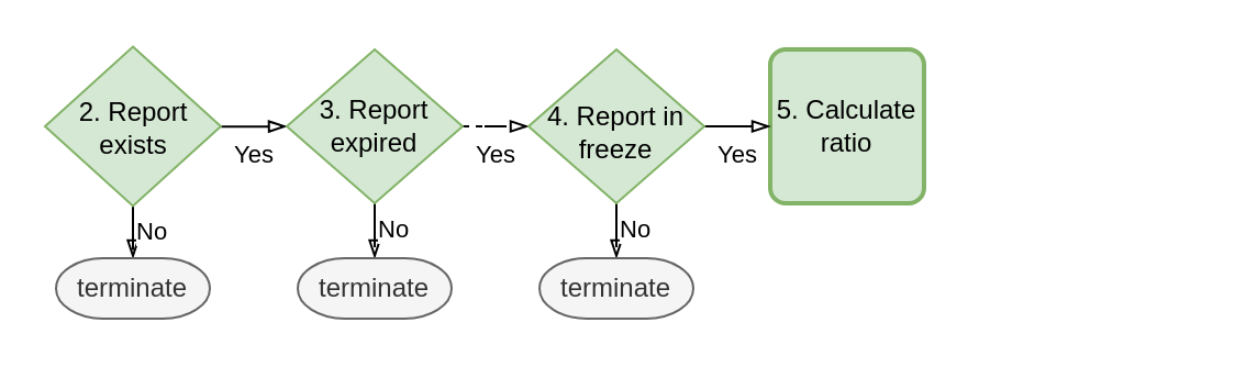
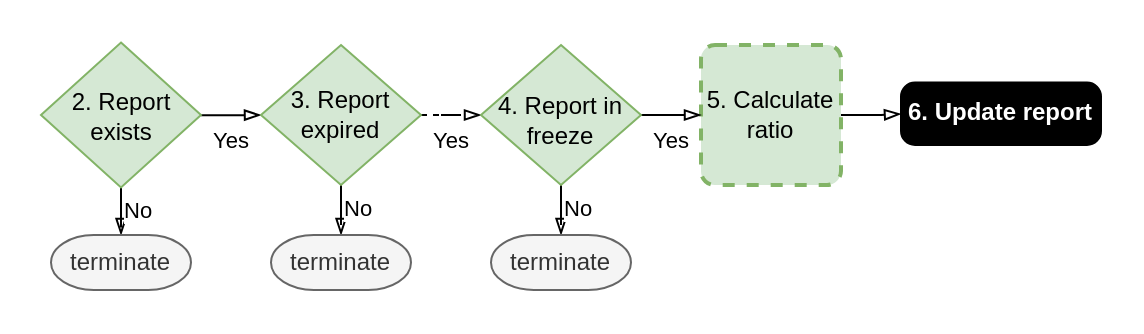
+ <mxCell id="9" value="6. Update report" style="rounded=1;whiteSpace=wrap;html=1;absoluteArcSize=1;arcSize=14;strokeWidth=1;fillColor=#000000;fontColor=#FFFFFF;fontStyle=1" parent="1" vertex="1"><mxGeometry x="450" y="40.75" width="100" height="31.25" as="geometry" /></mxCell>
- <mxCell id="12" value="5. Calculate ratio" style="rounded=1;whiteSpace=wrap;html=1;absoluteArcSize=1;arcSize=14;strokeWidth=2;strokeColor=#82b366;fillColor=#d5e8d4;" vertex="1" parent="1"><mxGeometry x="350" y="22" width="70" height="70" as="geometry" /></mxCell>
+ <mxCell id="12" value="5. Calculate ratio" style="rounded=1;whiteSpace=wrap;html=1;absoluteArcSize=1;arcSize=14;strokeWidth=2;strokeColor=#82b366;fillColor=#d5e8d4;dashed=1;" vertex="1" parent="1"><mxGeometry x="350" y="22" width="70" height="70" as="geometry" /></mxCell>
+ <mxCell id="11" style="edgeStyle=orthogonalEdgeStyle;rounded=0;orthogonalLoop=1;jettySize=auto;html=1;endArrow=blockThin;endFill=0;fontColor=#FFFFFF;" edge="1" parent="1" source="12" target="9"><mxGeometry relative="1" as="geometry" /></mxCell>
